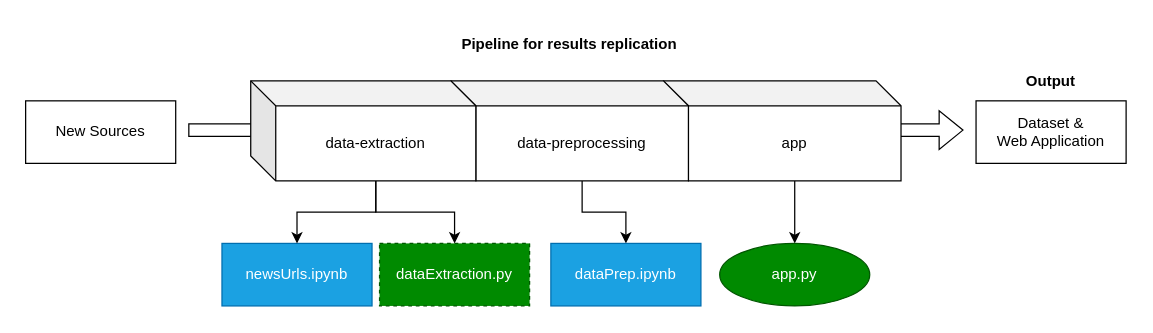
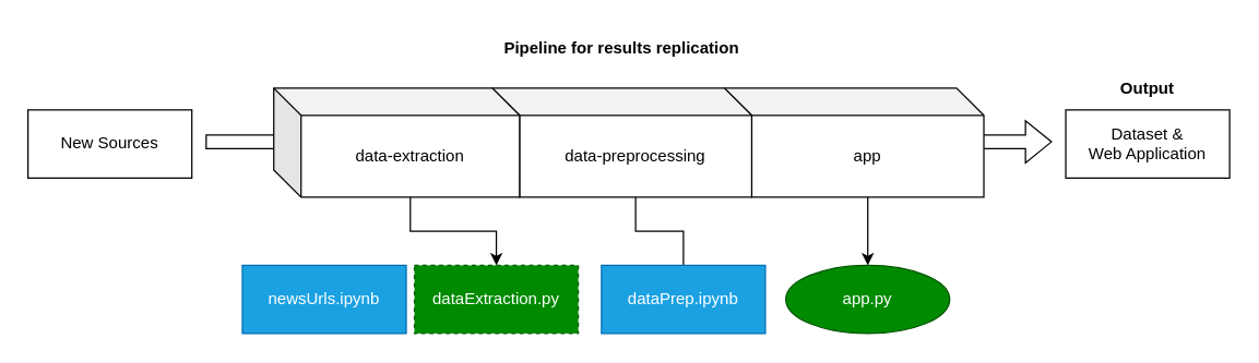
- <mxCell id="16" style="edgeStyle=orthogonalEdgeStyle;rounded=0;orthogonalLoop=1;jettySize=auto;html=1;exitX=0;exitY=0;exitDx=100;exitDy=80;exitPerimeter=0;entryX=0.5;entryY=0;entryDx=0;entryDy=0;" edge="1" parent="1" source="17" target="7"><mxGeometry relative="1" as="geometry" /></mxCell>
- <mxCell id="5" style="edgeStyle=orthogonalEdgeStyle;rounded=0;orthogonalLoop=1;jettySize=auto;html=1;exitX=0;exitY=0;exitDx=105;exitDy=80;exitPerimeter=0;entryX=0.5;entryY=0;entryDx=0;entryDy=0;" edge="1" parent="1" source="6" target="9"><mxGeometry relative="1" as="geometry" /></mxCell>
+ <mxCell id="5" style="edgeStyle=orthogonalEdgeStyle;rounded=0;orthogonalLoop=1;jettySize=auto;html=1;exitX=0;exitY=0;exitDx=105;exitDy=80;exitPerimeter=0;entryX=0.5;entryY=0;entryDx=0;entryDy=0;endArrow=none;" edge="1" parent="1" source="6" target="9"><mxGeometry relative="1" as="geometry" /></mxCell>
